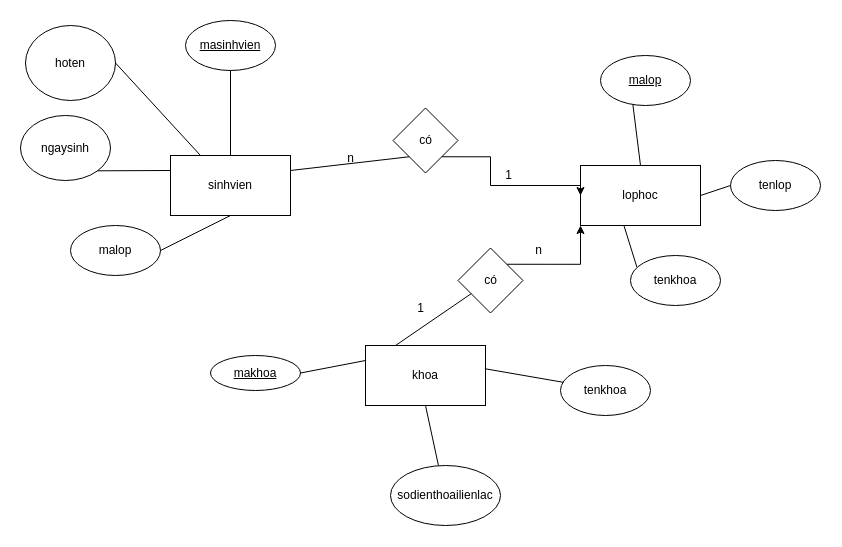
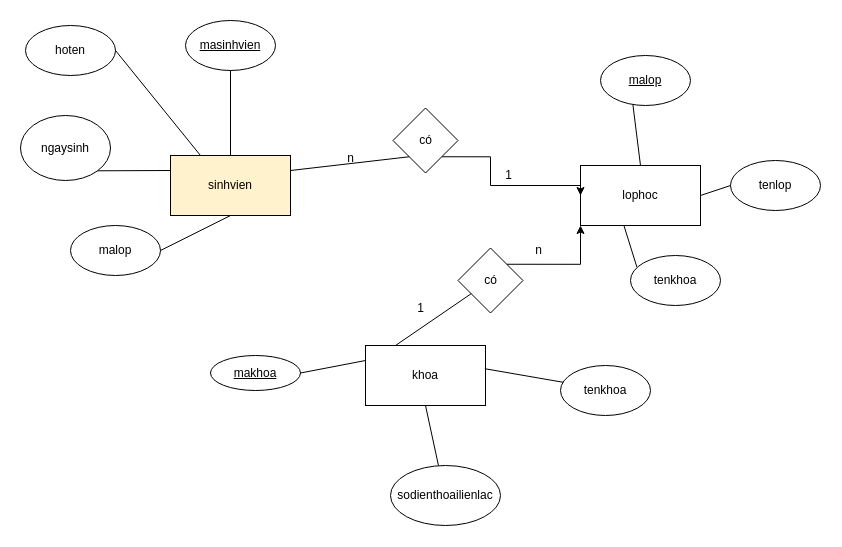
- <mxCell id="17" value="hoten" style="ellipse;whiteSpace=wrap;html=1;" parent="1" vertex="1"><mxGeometry x="25" y="25" width="90" height="75" as="geometry" /></mxCell>
+ <mxCell id="17" value="hoten" style="ellipse;whiteSpace=wrap;html=1;" parent="1" vertex="1"><mxGeometry x="25" y="25" width="90" height="50" as="geometry" /></mxCell>
- <mxCell id="4" value="sinhvien" style="rounded=0;whiteSpace=wrap;html=1;" parent="1" vertex="1"><mxGeometry x="170" y="155" width="120" height="60" as="geometry" /></mxCell>
+ <mxCell id="4" value="sinhvien" style="rounded=0;whiteSpace=wrap;html=1;fillColor=#fff2cc;" parent="1" vertex="1"><mxGeometry x="170" y="155" width="120" height="60" as="geometry" /></mxCell>
